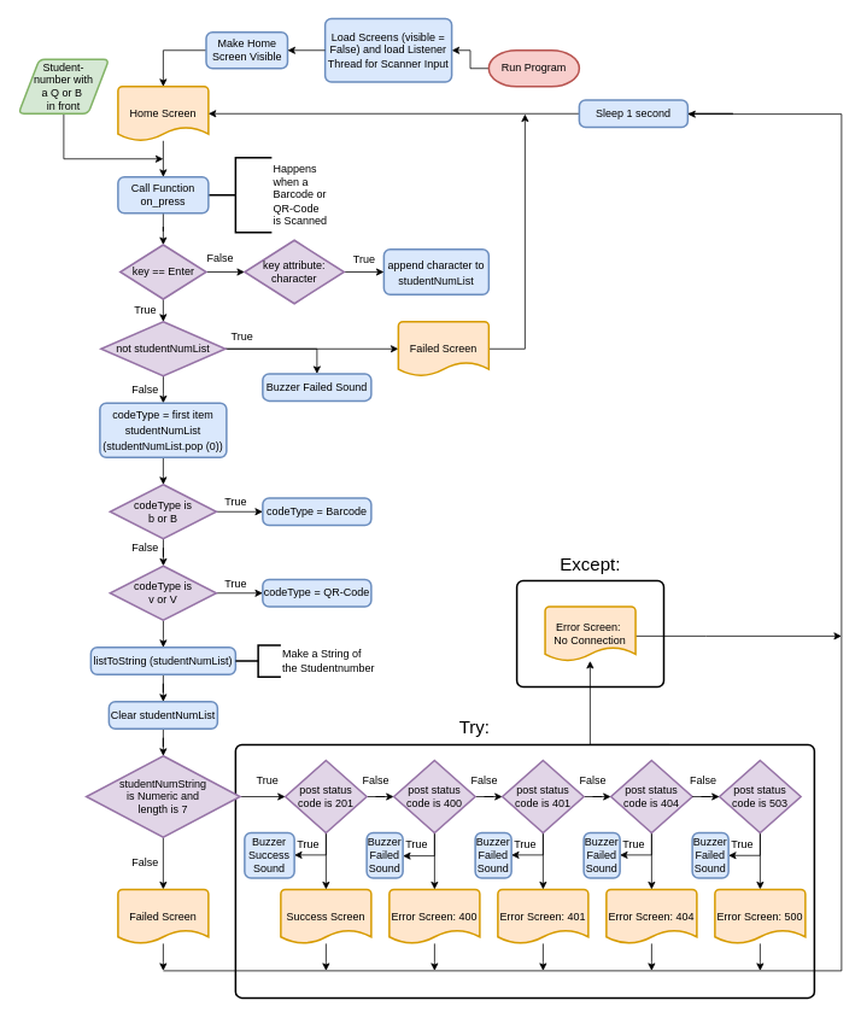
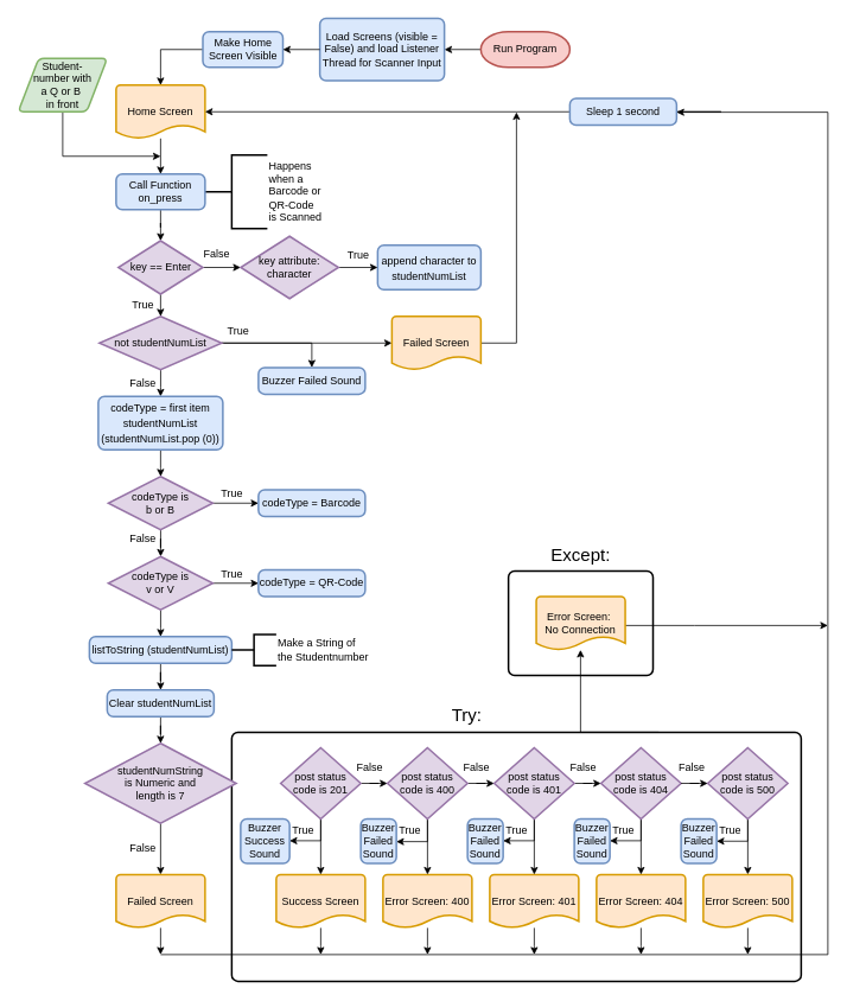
- <mxCell id="7" value="&lt;span&gt;Run Program&lt;/span&gt;" style="strokeWidth=2;html=1;shape=mxgraph.flowchart.terminator;whiteSpace=wrap;fillColor=#f8cecc;strokeColor=#b85450;" parent="1" vertex="1"><mxGeometry x="540" y="55" width="100" height="40" as="geometry" /></mxCell>
+ <mxCell id="7" value="&lt;span&gt;Run Program&lt;/span&gt;" style="strokeWidth=2;html=1;shape=mxgraph.flowchart.terminator;whiteSpace=wrap;fillColor=#f8cecc;strokeColor=#b85450;" parent="1" vertex="1"><mxGeometry x="540" y="35" width="100" height="40" as="geometry" /></mxCell>
- <mxCell id="54" value="True" style="edgeStyle=orthogonalEdgeStyle;rounded=0;orthogonalLoop=1;jettySize=auto;html=1;fontSize=12;endArrow=classic;endFill=1;" parent="1" source="55" target="62" edge="1"><mxGeometry x="0.183" y="18" relative="1" as="geometry"><mxPoint x="280" y="880.029" as="sourcePoint" /><mxPoint as="offset" /></mxGeometry></mxCell>
- <mxCell id="88" value="post status&lt;br&gt;code is 503" style="strokeWidth=2;html=1;shape=mxgraph.flowchart.decision;whiteSpace=wrap;fillColor=#e1d5e7;strokeColor=#9673a6;" vertex="1" parent="1"><mxGeometry x="795" y="840" width="90" height="80" as="geometry" /></mxCell>
+ <mxCell id="88" value="post status&lt;br&gt;code is 500" style="strokeWidth=2;html=1;shape=mxgraph.flowchart.decision;whiteSpace=wrap;fillColor=#e1d5e7;strokeColor=#9673a6;" vertex="1" parent="1"><mxGeometry x="795" y="840" width="90" height="80" as="geometry" /></mxCell>
